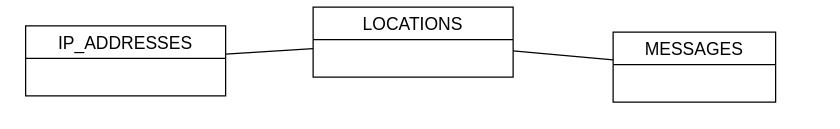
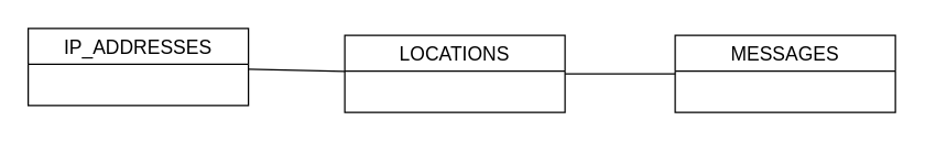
- <mxCell id="3" value="LOCATIONS" style="swimlane;fontStyle=0;childLayout=stackLayout;horizontal=1;startSize=26;horizontalStack=0;resizeParent=1;resizeParentMax=0;resizeLast=0;collapsible=1;marginBottom=0;align=center;fontSize=14;" parent="1" vertex="1"><mxGeometry x="250" y="5" width="160" height="56" as="geometry" /></mxCell>
+ <mxCell id="3" value="LOCATIONS" style="swimlane;fontStyle=0;childLayout=stackLayout;horizontal=1;startSize=26;horizontalStack=0;resizeParent=1;resizeParentMax=0;resizeLast=0;collapsible=1;marginBottom=0;align=center;fontSize=14;" parent="1" vertex="1"><mxGeometry x="250" y="25" width="160" height="56" as="geometry" /></mxCell>
- <mxCell id="4" value="MESSAGES" style="swimlane;fontStyle=0;childLayout=stackLayout;horizontal=1;startSize=26;horizontalStack=0;resizeParent=1;resizeParentMax=0;resizeLast=0;collapsible=1;marginBottom=0;align=center;fontSize=14;" parent="1" vertex="1"><mxGeometry x="490" y="25" width="130" height="56" as="geometry" /></mxCell>
+ <mxCell id="4" value="MESSAGES" style="swimlane;fontStyle=0;childLayout=stackLayout;horizontal=1;startSize=26;horizontalStack=0;resizeParent=1;resizeParentMax=0;resizeLast=0;collapsible=1;marginBottom=0;align=center;fontSize=14;" parent="1" vertex="1"><mxGeometry x="490" y="25" width="160" height="56" as="geometry" /></mxCell>
